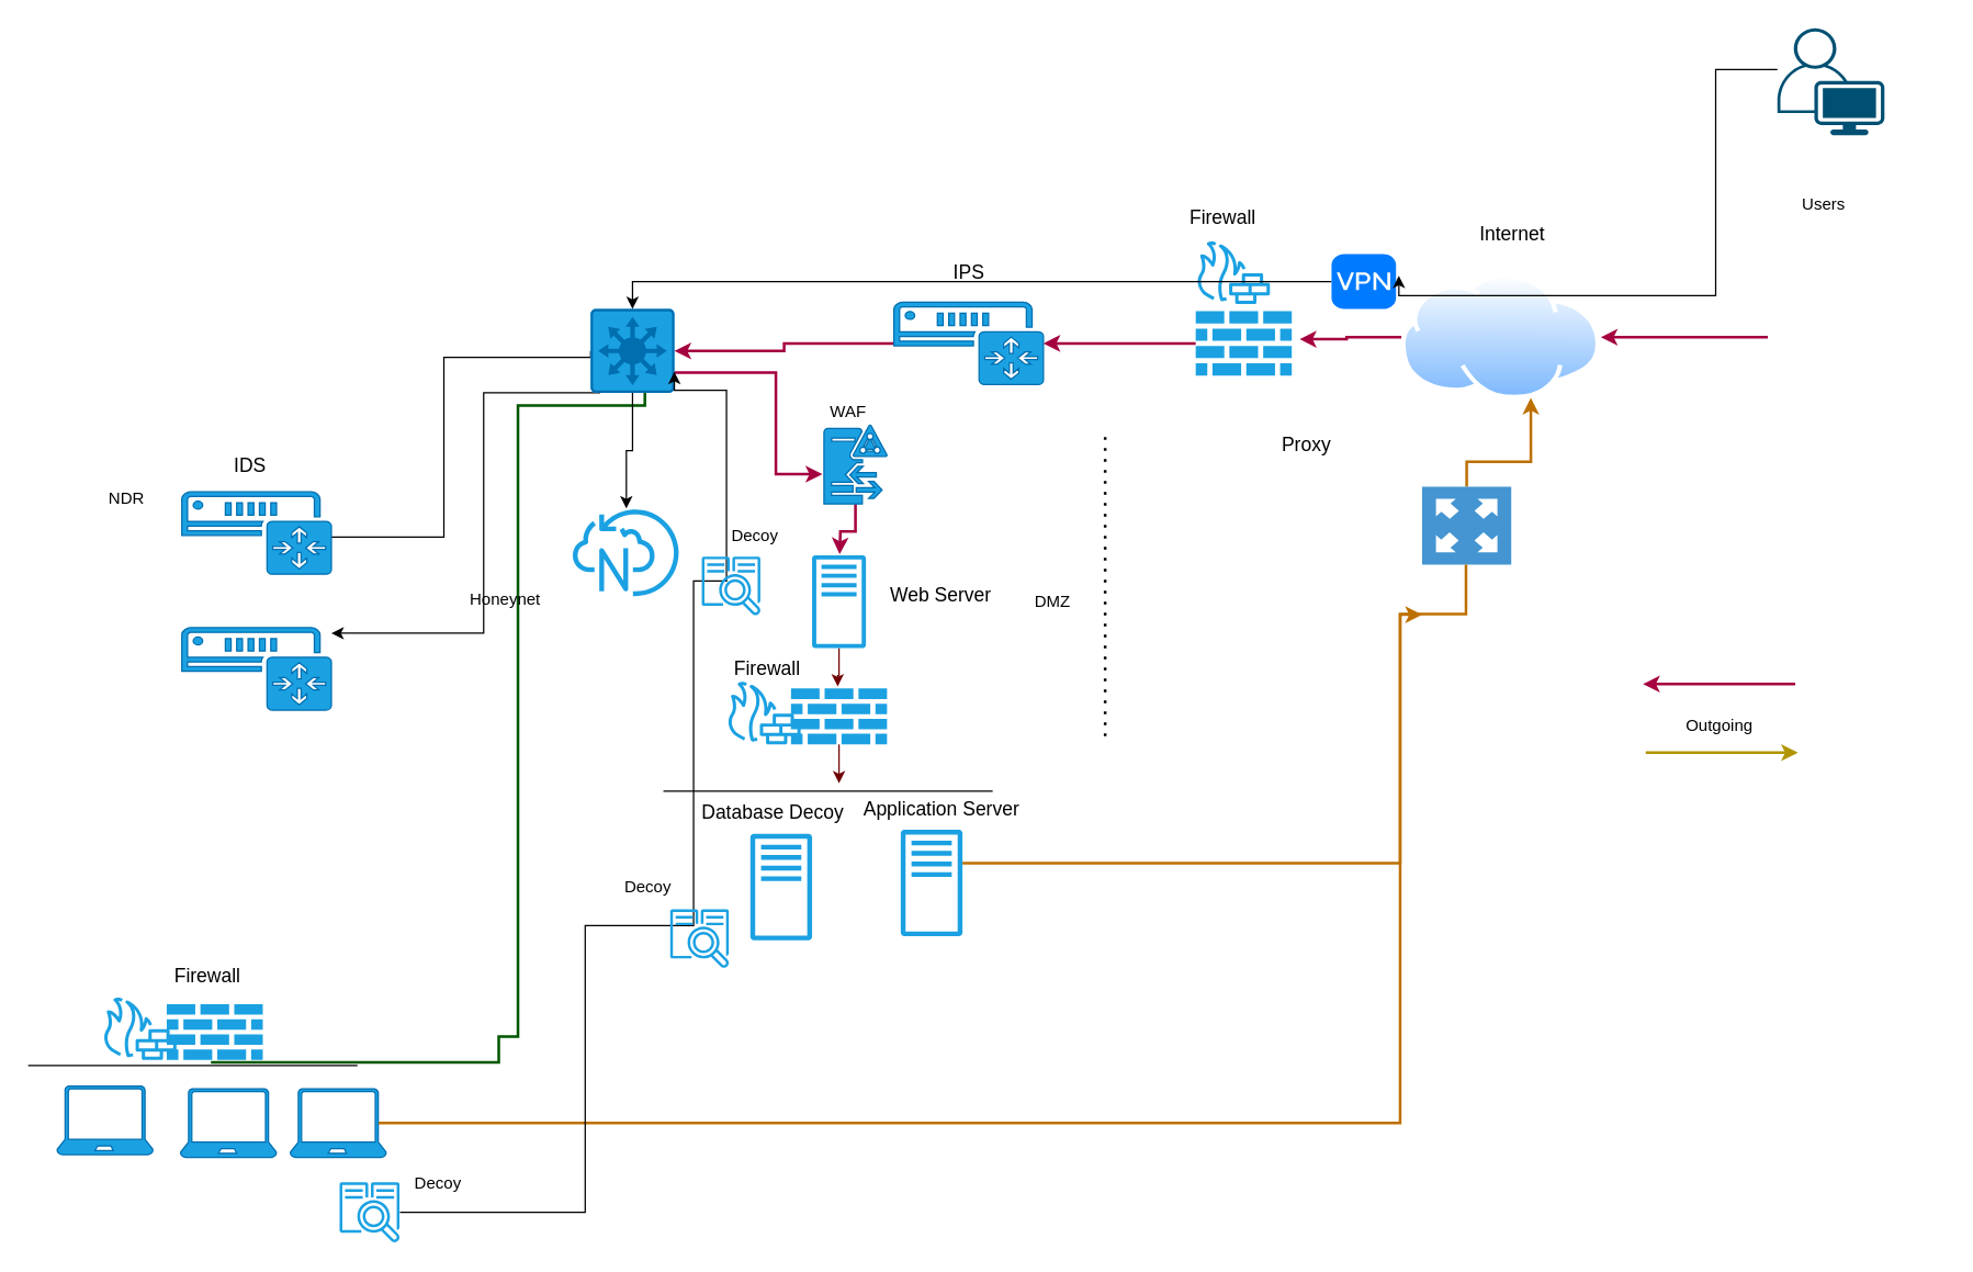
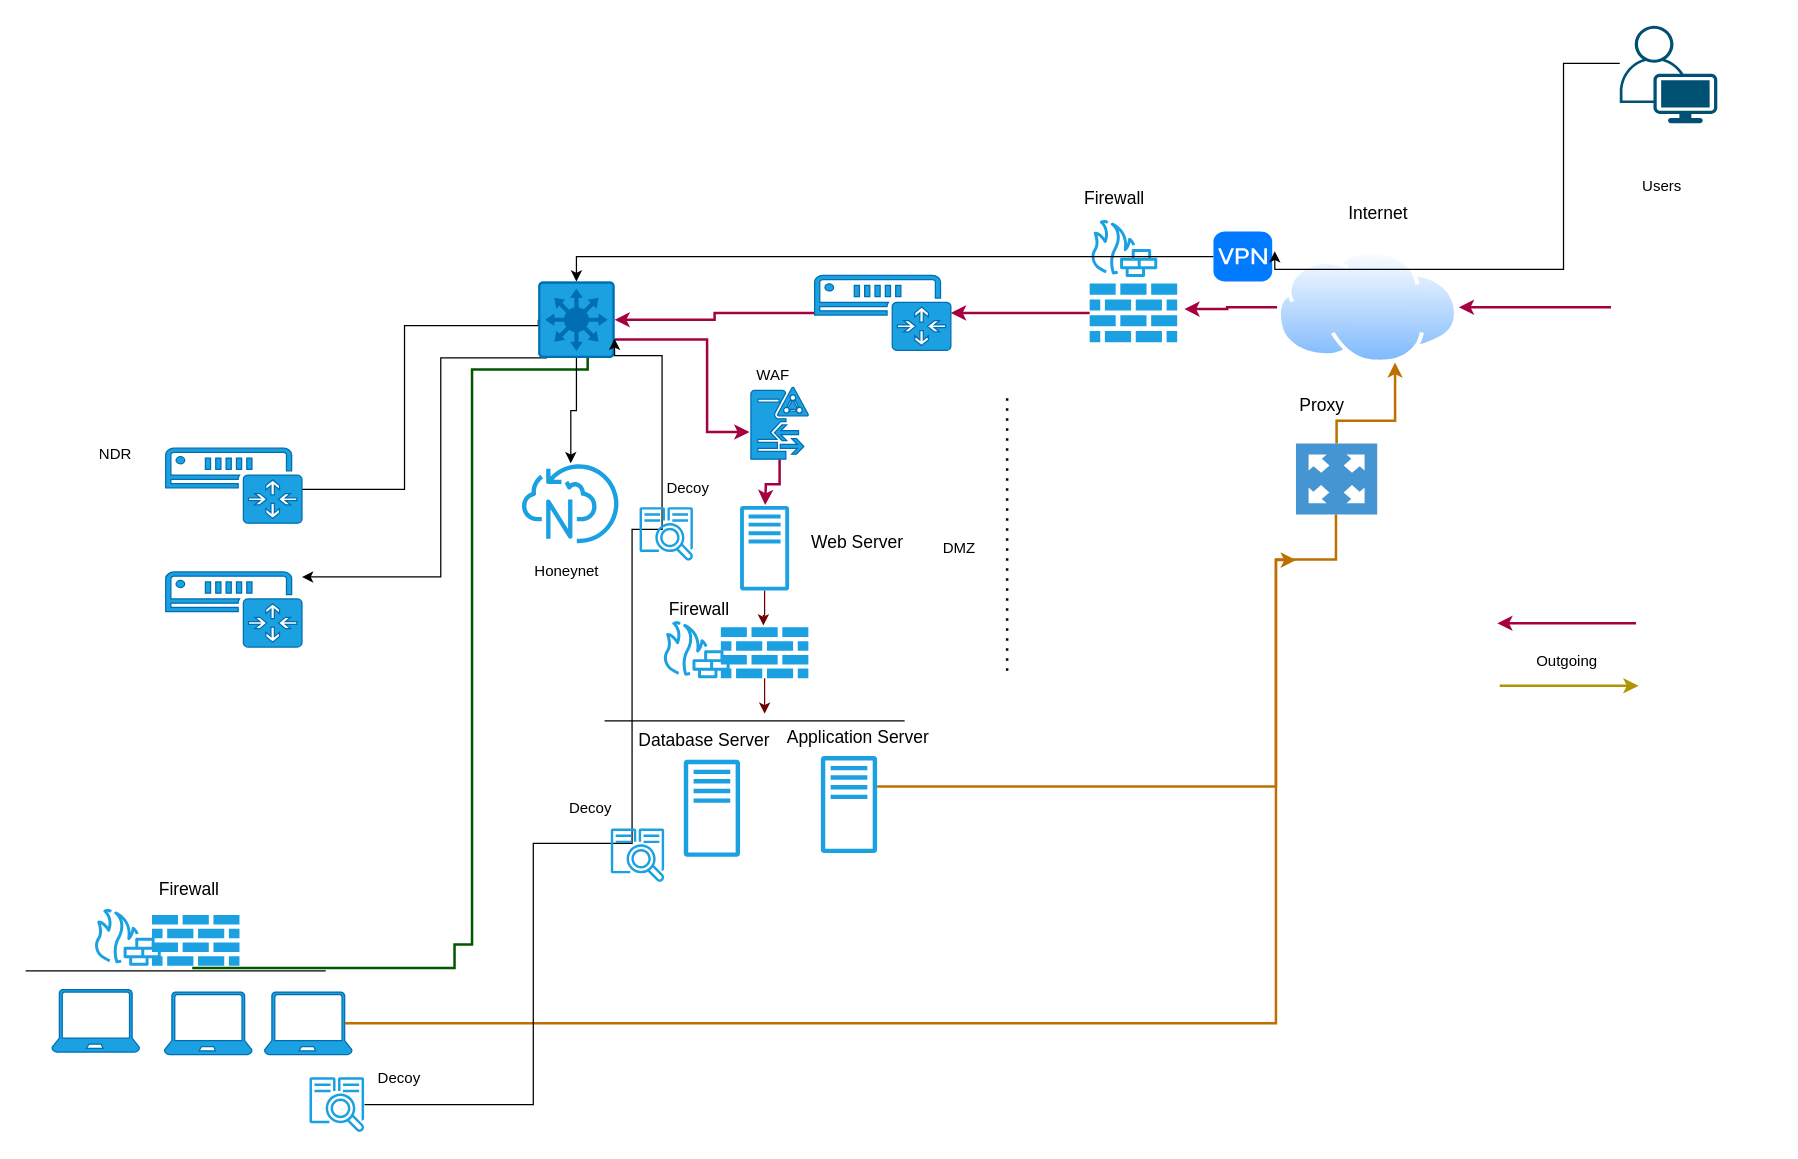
- <mxCell id="19" value="&lt;font style=&quot;font-size: 14px;&quot;&gt;IPS&lt;/font&gt;" style="text;html=1;strokeColor=none;fillColor=none;align=center;verticalAlign=middle;whiteSpace=wrap;rounded=0;" parent="1" vertex="1"><mxGeometry x="675.5" y="183" width="60" height="30" as="geometry" /></mxCell>
- <mxCell id="27" value="&lt;font style=&quot;font-size: 14px;&quot;&gt;Proxy&lt;/font&gt;" style="text;html=1;strokeColor=none;fillColor=none;align=center;verticalAlign=middle;whiteSpace=wrap;rounded=0;" parent="1" vertex="1"><mxGeometry x="922" y="309.25" width="60" height="30" as="geometry" /></mxCell>
+ <mxCell id="27" value="&lt;font style=&quot;font-size: 14px;&quot;&gt;Proxy&lt;/font&gt;" style="text;html=1;strokeColor=none;fillColor=none;align=center;verticalAlign=middle;whiteSpace=wrap;rounded=0;" parent="1" vertex="1"><mxGeometry x="1027" y="309.25" width="60" height="30" as="geometry" /></mxCell>
- <mxCell id="18" value="&lt;font style=&quot;font-size: 14px;&quot;&gt;IDS&lt;/font&gt;" style="text;html=1;strokeColor=none;fillColor=none;align=center;verticalAlign=middle;whiteSpace=wrap;rounded=0;" parent="1" vertex="1"><mxGeometry x="151.5" y="324" width="60" height="30" as="geometry" /></mxCell>
- <mxCell id="63" value="Honeynet" style="text;html=1;strokeColor=none;fillColor=none;align=center;verticalAlign=middle;whiteSpace=wrap;rounded=0;" parent="1" vertex="1"><mxGeometry x="338" y="422" width="60" height="30" as="geometry" /></mxCell>
+ <mxCell id="63" value="Honeynet" style="text;html=1;strokeColor=none;fillColor=none;align=center;verticalAlign=middle;whiteSpace=wrap;rounded=0;" parent="1" vertex="1"><mxGeometry x="423" y="442" width="60" height="30" as="geometry" /></mxCell>
- <mxCell id="49" value="&lt;font style=&quot;font-size: 14px;&quot;&gt;Database Decoy&lt;/font&gt;" style="text;html=1;strokeColor=none;fillColor=none;align=center;verticalAlign=middle;whiteSpace=wrap;rounded=0;" parent="1" vertex="1"><mxGeometry x="498" y="577" width="130" height="30" as="geometry" /></mxCell>
+ <mxCell id="49" value="&lt;font style=&quot;font-size: 14px;&quot;&gt;Database Server&lt;/font&gt;" style="text;html=1;strokeColor=none;fillColor=none;align=center;verticalAlign=middle;whiteSpace=wrap;rounded=0;" parent="1" vertex="1"><mxGeometry x="498" y="577" width="130" height="30" as="geometry" /></mxCell>
